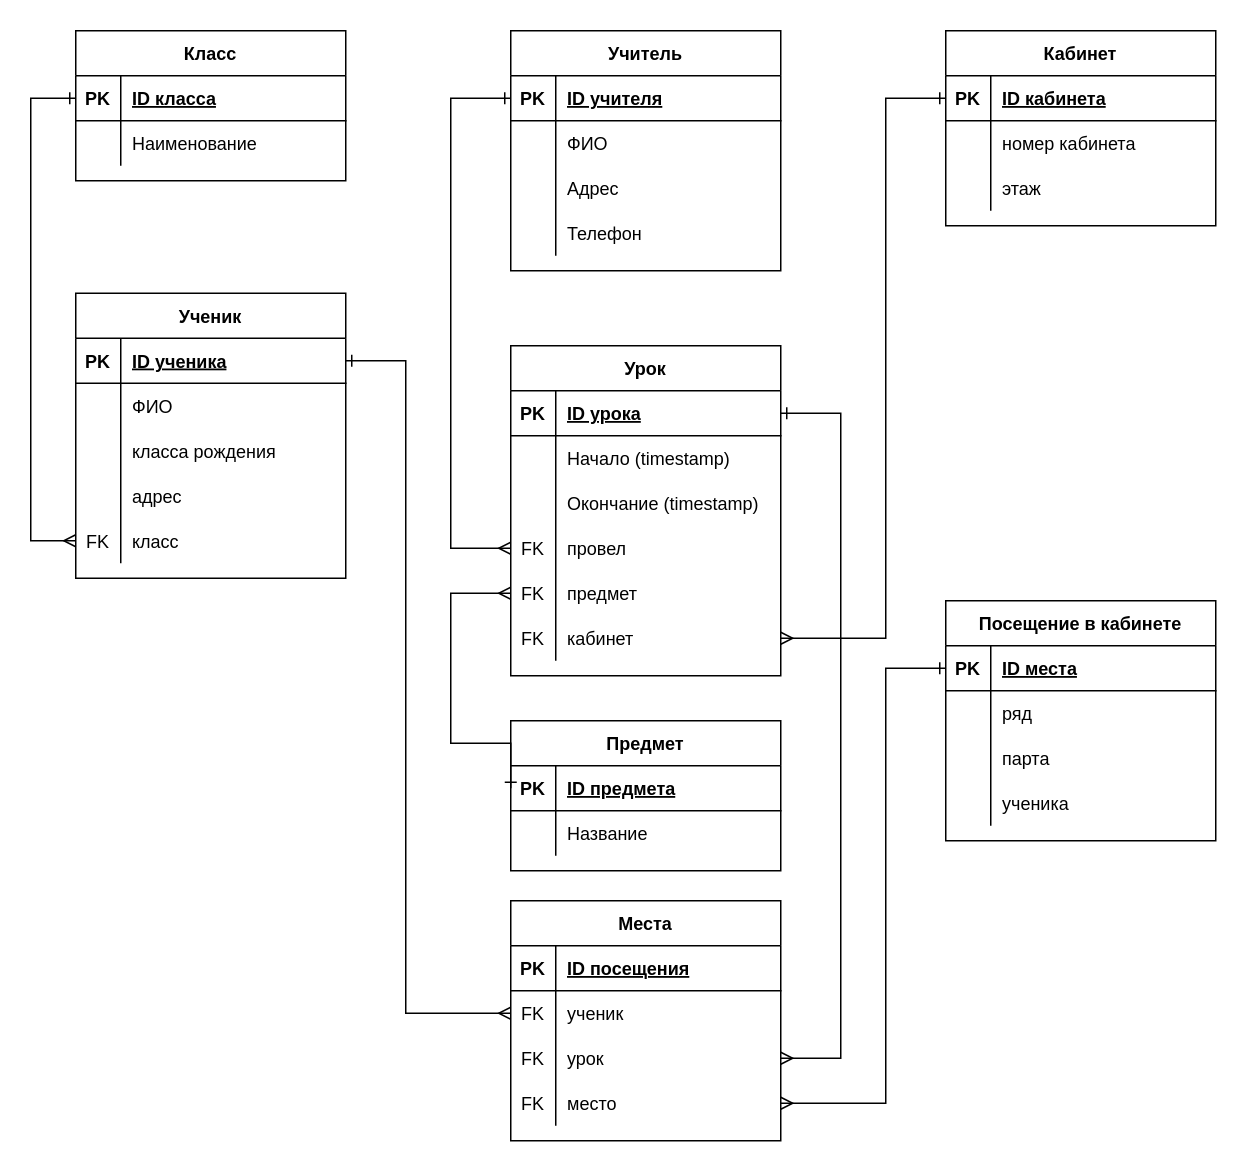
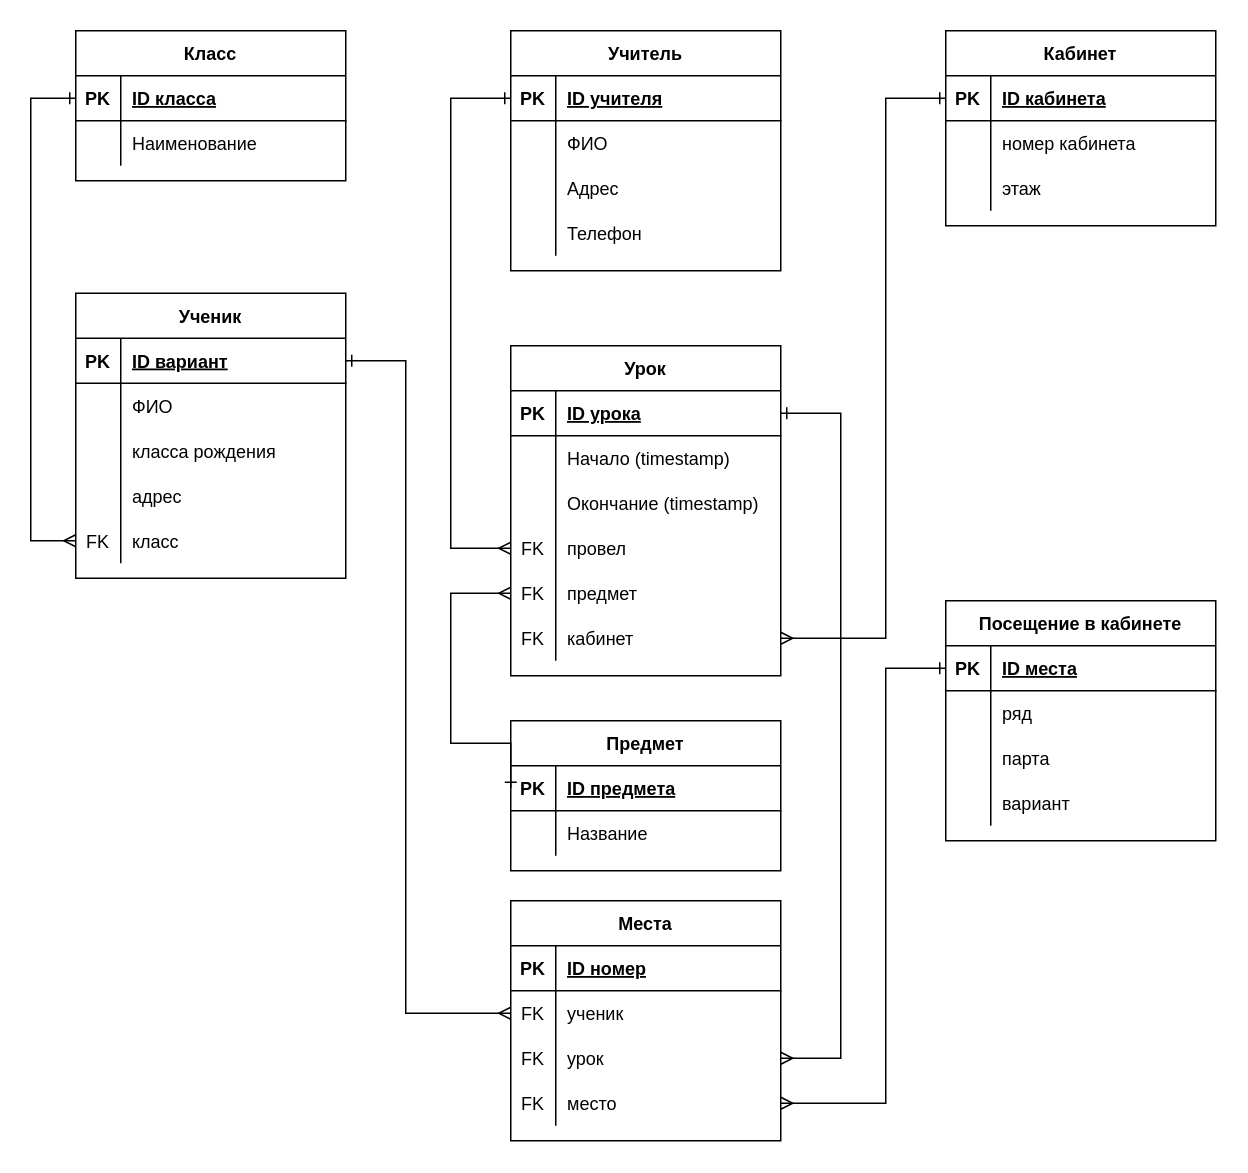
- <mxCell id="22" value="ID ученика" style="shape=partialRectangle;connectable=0;fillColor=none;top=0;left=0;bottom=0;right=0;align=left;spacingLeft=6;fontStyle=5;overflow=hidden;" parent="20" vertex="1"><mxGeometry x="30" width="150" height="30" as="geometry"><mxRectangle width="150" height="30" as="alternateBounds" /></mxGeometry></mxCell>
+ <mxCell id="22" value="ID вариант" style="shape=partialRectangle;connectable=0;fillColor=none;top=0;left=0;bottom=0;right=0;align=left;spacingLeft=6;fontStyle=5;overflow=hidden;" parent="20" vertex="1"><mxGeometry x="30" width="150" height="30" as="geometry"><mxRectangle width="150" height="30" as="alternateBounds" /></mxGeometry></mxCell>
- <mxCell id="47" value="ученика" style="shape=partialRectangle;connectable=0;fillColor=none;top=0;left=0;bottom=0;right=0;align=left;spacingLeft=6;overflow=hidden;" parent="45" vertex="1"><mxGeometry x="30" width="150" height="30" as="geometry"><mxRectangle width="150" height="30" as="alternateBounds" /></mxGeometry></mxCell>
+ <mxCell id="47" value="вариант" style="shape=partialRectangle;connectable=0;fillColor=none;top=0;left=0;bottom=0;right=0;align=left;spacingLeft=6;overflow=hidden;" parent="45" vertex="1"><mxGeometry x="30" width="150" height="30" as="geometry"><mxRectangle width="150" height="30" as="alternateBounds" /></mxGeometry></mxCell>
- <mxCell id="94" value="ID посещения" style="shape=partialRectangle;connectable=0;fillColor=none;top=0;left=0;bottom=0;right=0;align=left;spacingLeft=6;fontStyle=5;overflow=hidden;" parent="92" vertex="1"><mxGeometry x="30" width="150" height="30" as="geometry"><mxRectangle width="150" height="30" as="alternateBounds" /></mxGeometry></mxCell>
+ <mxCell id="94" value="ID номер" style="shape=partialRectangle;connectable=0;fillColor=none;top=0;left=0;bottom=0;right=0;align=left;spacingLeft=6;fontStyle=5;overflow=hidden;" parent="92" vertex="1"><mxGeometry x="30" width="150" height="30" as="geometry"><mxRectangle width="150" height="30" as="alternateBounds" /></mxGeometry></mxCell>
